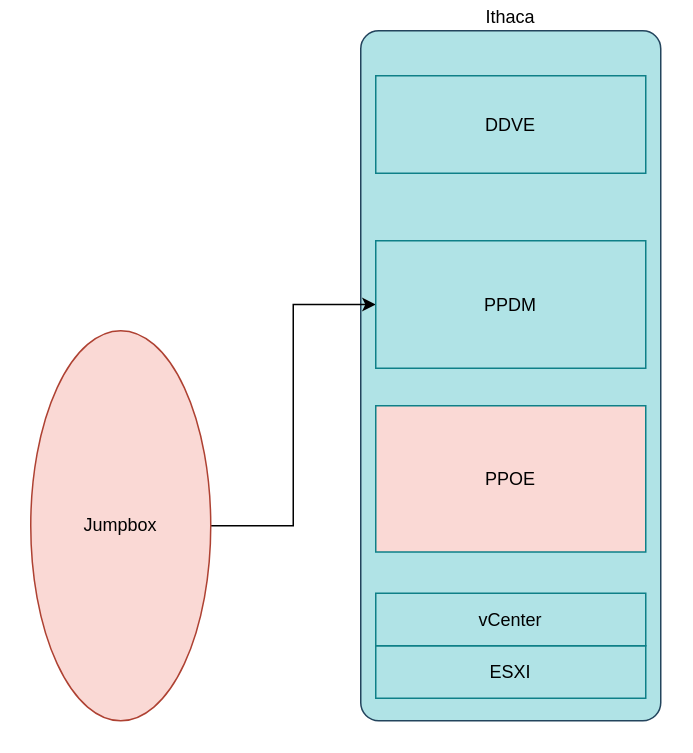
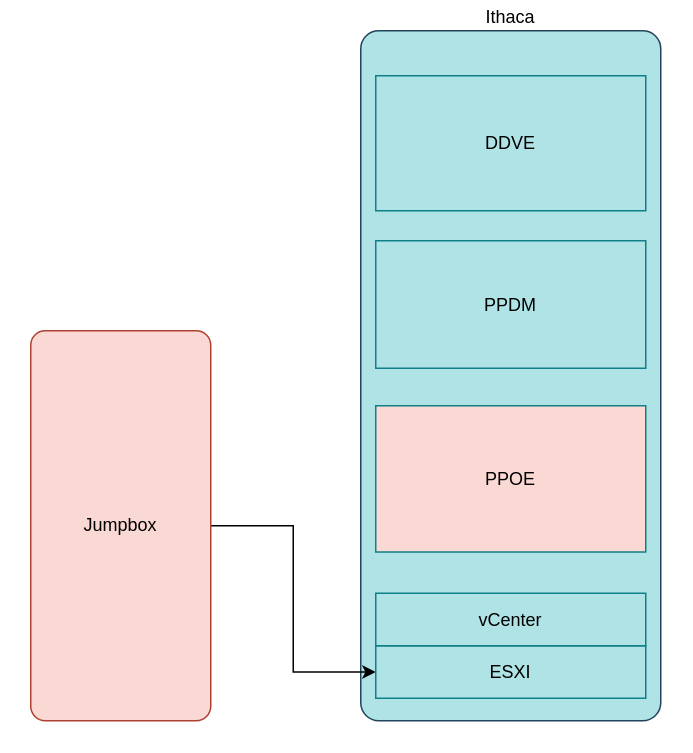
- <mxCell id="8" value="DDVE" style="rounded=0;whiteSpace=wrap;html=1;fillColor=#b0e3e6;strokeColor=#0e8088;" vertex="1" parent="1"><mxGeometry x="250" y="50" width="180" height="65" as="geometry" /></mxCell>
+ <mxCell id="8" value="DDVE" style="rounded=0;whiteSpace=wrap;html=1;fillColor=#b0e3e6;strokeColor=#0e8088;" vertex="1" parent="1"><mxGeometry x="250" y="50" width="180" height="90" as="geometry" /></mxCell>
- <mxCell id="3" style="edgeStyle=orthogonalEdgeStyle;rounded=0;orthogonalLoop=1;jettySize=auto;html=1;" edge="1" parent="1" source="4" target="9"><mxGeometry relative="1" as="geometry" /></mxCell>
+ <mxCell id="3" style="edgeStyle=orthogonalEdgeStyle;rounded=0;orthogonalLoop=1;jettySize=auto;html=1;" edge="1" parent="1" source="4" target="5"><mxGeometry relative="1" as="geometry" /></mxCell>
- <mxCell id="4" value="Jumpbox" style="ellipse;whiteSpace=wrap;html=1;arcSize=8;fillColor=#fad9d5;strokeColor=#ae4132;" vertex="1" parent="1"><mxGeometry x="20" y="220" width="120" height="260" as="geometry" /></mxCell>
+ <mxCell id="4" value="Jumpbox" style="rounded=1;whiteSpace=wrap;html=1;arcSize=8;fillColor=#fad9d5;strokeColor=#ae4132;" vertex="1" parent="1"><mxGeometry x="20" y="220" width="120" height="260" as="geometry" /></mxCell>
